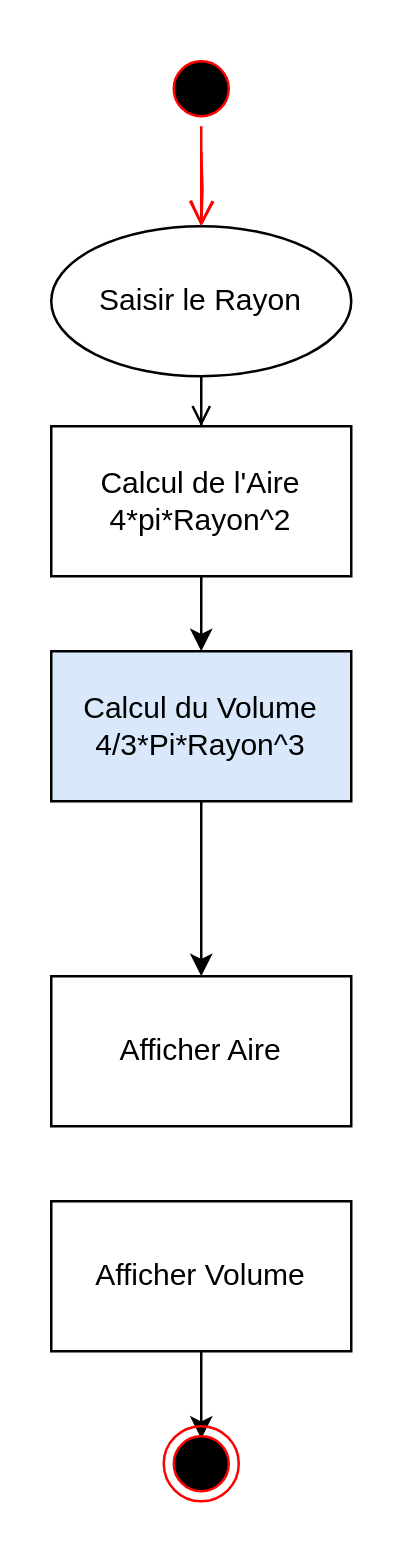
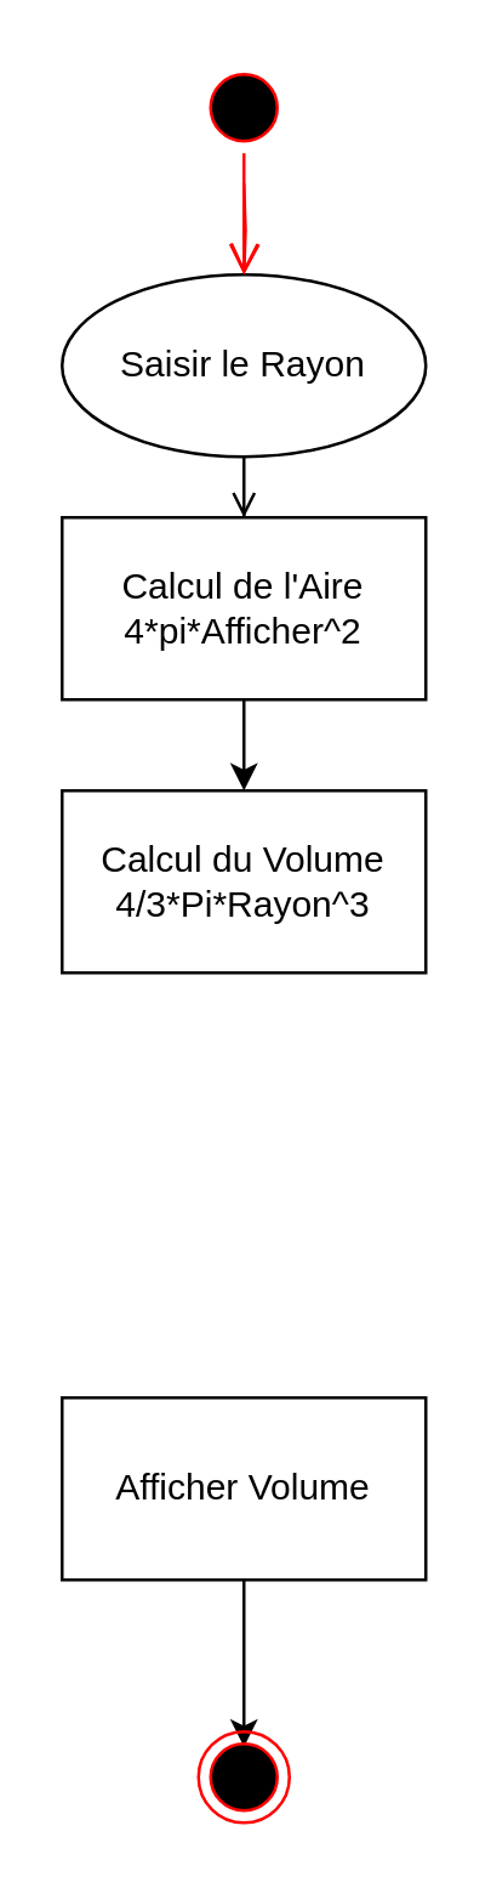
- <mxCell id="5" value="Calcul de l'Aire 4*pi*Rayon^2" style="rounded=0;whiteSpace=wrap;html=1;" vertex="1" parent="1"><mxGeometry x="20" y="170" width="120" height="60" as="geometry" /></mxCell>
+ <mxCell id="5" value="Calcul de l'Aire 4*pi*Afficher^2" style="rounded=0;whiteSpace=wrap;html=1;" vertex="1" parent="1"><mxGeometry x="20" y="170" width="120" height="60" as="geometry" /></mxCell>
- <mxCell id="7" value="Calcul du Volume&lt;br&gt;4/3*Pi*Rayon^3" style="rounded=0;whiteSpace=wrap;html=1;fillColor=#dae8fc;" vertex="1" parent="1"><mxGeometry x="20" y="260" width="120" height="60" as="geometry" /></mxCell>
+ <mxCell id="7" value="Calcul du Volume&lt;br&gt;4/3*Pi*Rayon^3" style="rounded=0;whiteSpace=wrap;html=1;" vertex="1" parent="1"><mxGeometry x="20" y="260" width="120" height="60" as="geometry" /></mxCell>
- <mxCell id="6" value="" style="edgeStyle=orthogonalEdgeStyle;rounded=0;orthogonalLoop=1;jettySize=auto;html=1;" edge="1" parent="1" source="7" target="9"><mxGeometry relative="1" as="geometry" /></mxCell>
- <mxCell id="9" value="Afficher Aire" style="rounded=0;whiteSpace=wrap;html=1;" vertex="1" parent="1"><mxGeometry x="20" y="390" width="120" height="60" as="geometry" /></mxCell>
- <mxCell id="11" value="Afficher Volume" style="rounded=0;whiteSpace=wrap;html=1;" vertex="1" parent="1"><mxGeometry x="20" y="480" width="120" height="60" as="geometry" /></mxCell>
+ <mxCell id="11" value="Afficher Volume" style="rounded=0;whiteSpace=wrap;html=1;" vertex="1" parent="1"><mxGeometry x="20" y="460" width="120" height="60" as="geometry" /></mxCell>
